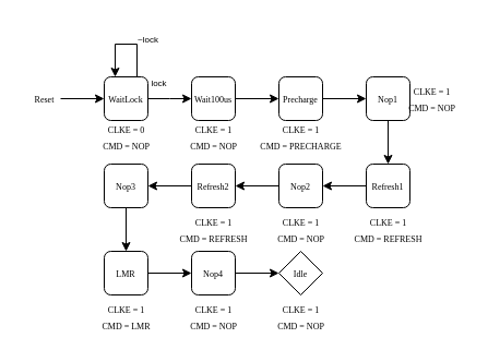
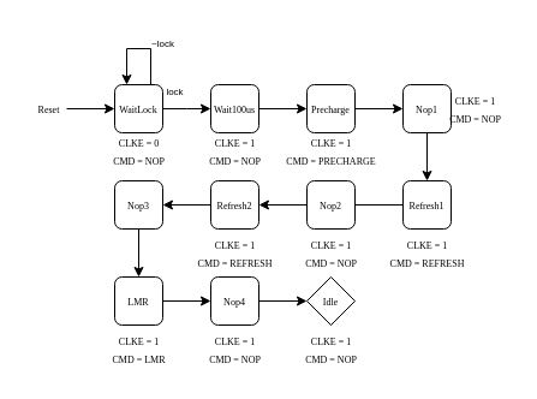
- <mxCell id="19" style="edgeStyle=orthogonalEdgeStyle;rounded=0;orthogonalLoop=1;jettySize=auto;html=1;entryX=1;entryY=0.5;entryDx=0;entryDy=0;" parent="1" source="20" target="23" edge="1"><mxGeometry relative="1" as="geometry" /></mxCell>
+ <mxCell id="19" style="edgeStyle=orthogonalEdgeStyle;rounded=0;orthogonalLoop=1;jettySize=auto;html=1;entryX=1;entryY=0.5;entryDx=0;entryDy=0;endArrow=none;" parent="1" source="20" target="23" edge="1"><mxGeometry relative="1" as="geometry" /></mxCell>
